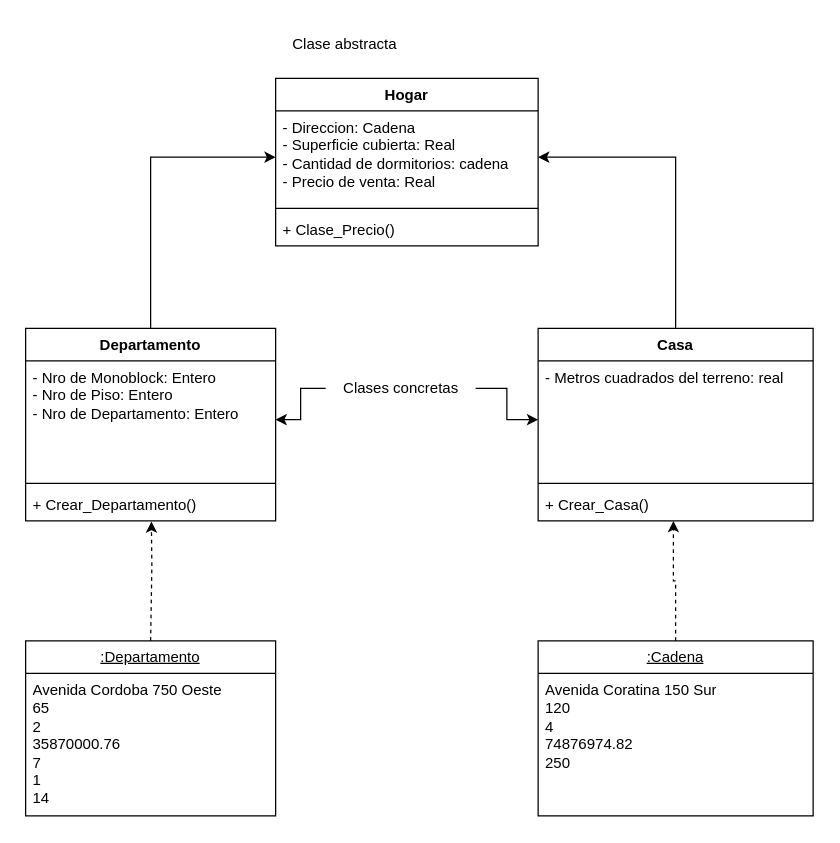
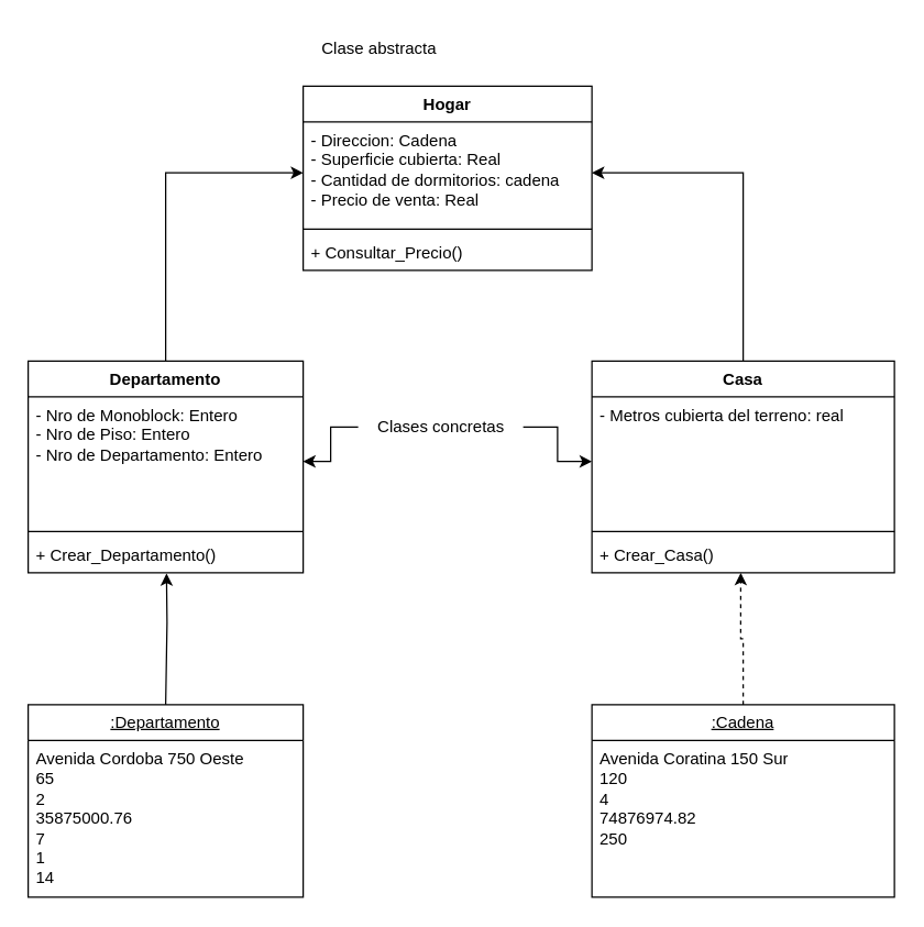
- <mxCell id="5" value="+ Clase_Precio()" style="text;strokeColor=none;fillColor=none;align=left;verticalAlign=top;spacingLeft=4;spacingRight=4;overflow=hidden;rotatable=0;points=[[0,0.5],[1,0.5]];portConstraint=eastwest;whiteSpace=wrap;html=1;" vertex="1" parent="2"><mxGeometry y="108" width="210" height="26" as="geometry" /></mxCell>
+ <mxCell id="5" value="+ Consultar_Precio()" style="text;strokeColor=none;fillColor=none;align=left;verticalAlign=top;spacingLeft=4;spacingRight=4;overflow=hidden;rotatable=0;points=[[0,0.5],[1,0.5]];portConstraint=eastwest;whiteSpace=wrap;html=1;" vertex="1" parent="2"><mxGeometry y="108" width="210" height="26" as="geometry" /></mxCell>
- <mxCell id="13" value="&lt;div&gt;- Metros cuadrados del terreno: real&lt;/div&gt;" style="text;strokeColor=none;fillColor=none;align=left;verticalAlign=top;spacingLeft=4;spacingRight=4;overflow=hidden;rotatable=0;points=[[0,0.5],[1,0.5]];portConstraint=eastwest;whiteSpace=wrap;html=1;" vertex="1" parent="12"><mxGeometry y="26" width="220" height="94" as="geometry" /></mxCell>
+ <mxCell id="13" value="&lt;div&gt;- Metros cubierta del terreno: real&lt;/div&gt;" style="text;strokeColor=none;fillColor=none;align=left;verticalAlign=top;spacingLeft=4;spacingRight=4;overflow=hidden;rotatable=0;points=[[0,0.5],[1,0.5]];portConstraint=eastwest;whiteSpace=wrap;html=1;" vertex="1" parent="12"><mxGeometry y="26" width="220" height="94" as="geometry" /></mxCell>
- <mxCell id="25" style="edgeStyle=orthogonalEdgeStyle;rounded=0;orthogonalLoop=1;jettySize=auto;html=1;exitX=0.5;exitY=0;exitDx=0;exitDy=0;entryX=0.503;entryY=1.017;entryDx=0;entryDy=0;entryPerimeter=0;strokeColor=default;dashed=1;" edge="1" parent="1" source="20" target="10"><mxGeometry relative="1" as="geometry"><Array as="points"><mxPoint x="121" y="452" /><mxPoint x="121" y="452" /></Array></mxGeometry></mxCell>
+ <mxCell id="25" style="edgeStyle=orthogonalEdgeStyle;rounded=0;orthogonalLoop=1;jettySize=auto;html=1;exitX=0.5;exitY=0;exitDx=0;exitDy=0;entryX=0.503;entryY=1.017;entryDx=0;entryDy=0;entryPerimeter=0;strokeColor=default;dashed=0;" edge="1" parent="1" source="20" target="10"><mxGeometry relative="1" as="geometry"><Array as="points"><mxPoint x="121" y="452" /><mxPoint x="121" y="452" /></Array></mxGeometry></mxCell>
- <mxCell id="21" value="Avenida Cordoba 750 Oeste&lt;div&gt;65&lt;/div&gt;&lt;div&gt;2&lt;/div&gt;&lt;div&gt;35870000.76&lt;/div&gt;&lt;div&gt;7&lt;/div&gt;&lt;div&gt;1&lt;/div&gt;&lt;div&gt;14&lt;/div&gt;" style="text;strokeColor=none;fillColor=none;align=left;verticalAlign=top;spacingLeft=4;spacingRight=4;overflow=hidden;rotatable=0;points=[[0,0.5],[1,0.5]];portConstraint=eastwest;whiteSpace=wrap;html=1;" vertex="1" parent="20"><mxGeometry y="26" width="200" height="114" as="geometry" /></mxCell>
+ <mxCell id="21" value="Avenida Cordoba 750 Oeste&lt;div&gt;65&lt;/div&gt;&lt;div&gt;2&lt;/div&gt;&lt;div&gt;35875000.76&lt;/div&gt;&lt;div&gt;7&lt;/div&gt;&lt;div&gt;1&lt;/div&gt;&lt;div&gt;14&lt;/div&gt;" style="text;strokeColor=none;fillColor=none;align=left;verticalAlign=top;spacingLeft=4;spacingRight=4;overflow=hidden;rotatable=0;points=[[0,0.5],[1,0.5]];portConstraint=eastwest;whiteSpace=wrap;html=1;" vertex="1" parent="20"><mxGeometry y="26" width="200" height="114" as="geometry" /></mxCell>
